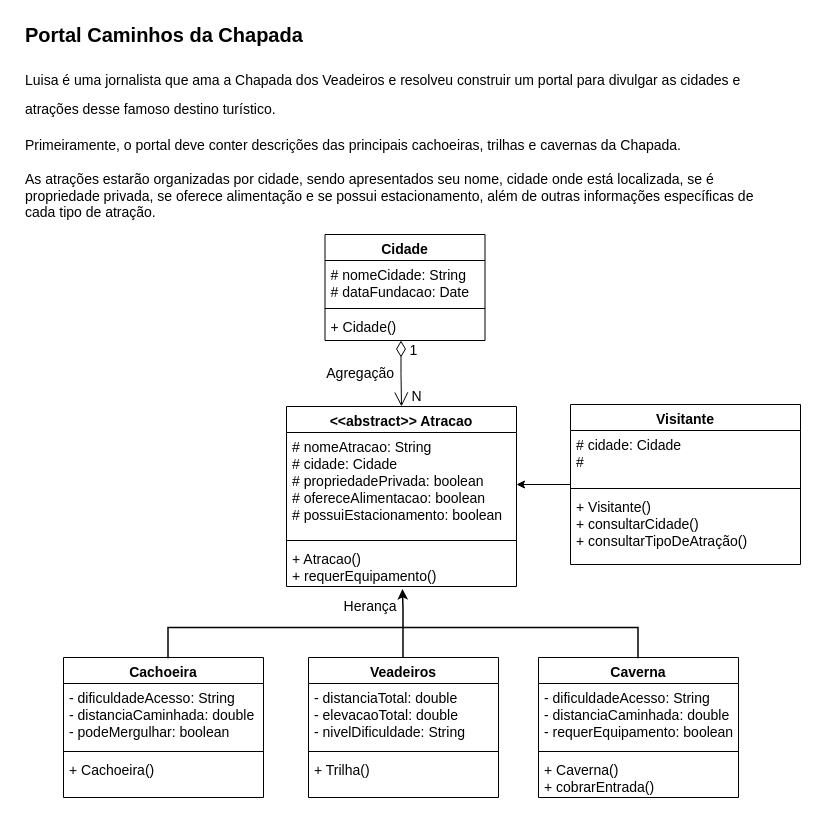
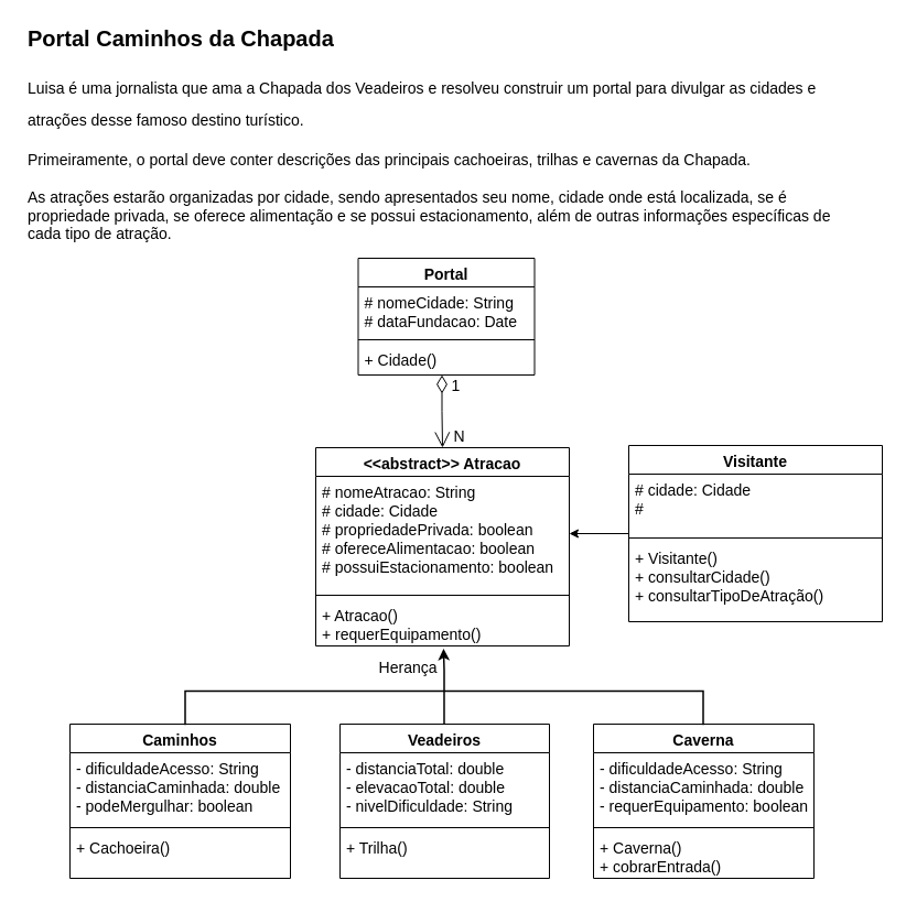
- <mxCell id="3" value="Cidade" style="swimlane;fontStyle=1;align=center;verticalAlign=top;childLayout=stackLayout;horizontal=1;startSize=26;horizontalStack=0;resizeParent=1;resizeParentMax=0;resizeLast=0;collapsible=1;marginBottom=0;fontSize=14;" parent="1" vertex="1"><mxGeometry x="324.5" y="234" width="160" height="106" as="geometry" /></mxCell>
+ <mxCell id="3" value="Portal" style="swimlane;fontStyle=1;align=center;verticalAlign=top;childLayout=stackLayout;horizontal=1;startSize=26;horizontalStack=0;resizeParent=1;resizeParentMax=0;resizeLast=0;collapsible=1;marginBottom=0;fontSize=14;" parent="1" vertex="1"><mxGeometry x="324.5" y="234" width="160" height="106" as="geometry" /></mxCell>
- <mxCell id="26" value="Agregação" style="text;strokeColor=none;fillColor=none;align=right;verticalAlign=middle;spacingLeft=4;spacingRight=4;overflow=hidden;points=[[0,0.5],[1,0.5]];portConstraint=eastwest;rotatable=0;fontSize=14;" parent="1" vertex="1"><mxGeometry x="320" y="357" width="80" height="30" as="geometry" /></mxCell>
- <mxCell id="11" value="Cachoeira" style="swimlane;fontStyle=1;align=center;verticalAlign=top;childLayout=stackLayout;horizontal=1;startSize=26;horizontalStack=0;resizeParent=1;resizeParentMax=0;resizeLast=0;collapsible=1;marginBottom=0;fontSize=14;" parent="1" vertex="1"><mxGeometry x="63" y="657" width="200" height="140" as="geometry" /></mxCell>
+ <mxCell id="11" value="Caminhos" style="swimlane;fontStyle=1;align=center;verticalAlign=top;childLayout=stackLayout;horizontal=1;startSize=26;horizontalStack=0;resizeParent=1;resizeParentMax=0;resizeLast=0;collapsible=1;marginBottom=0;fontSize=14;" parent="1" vertex="1"><mxGeometry x="63" y="657" width="200" height="140" as="geometry" /></mxCell>
